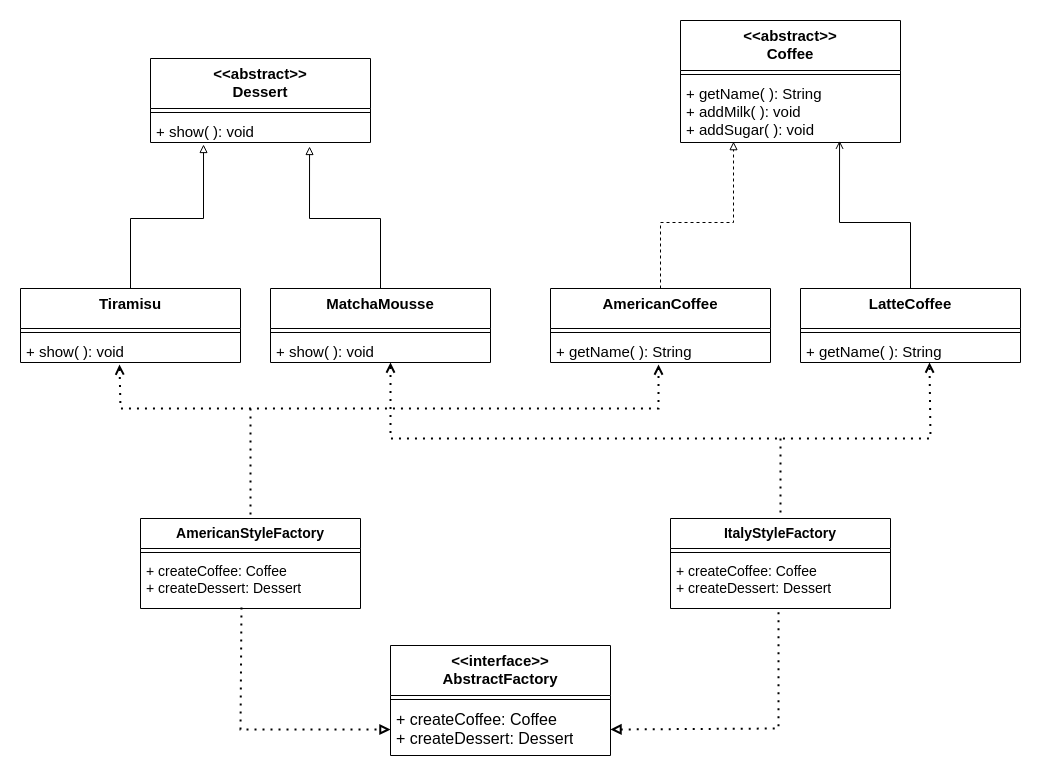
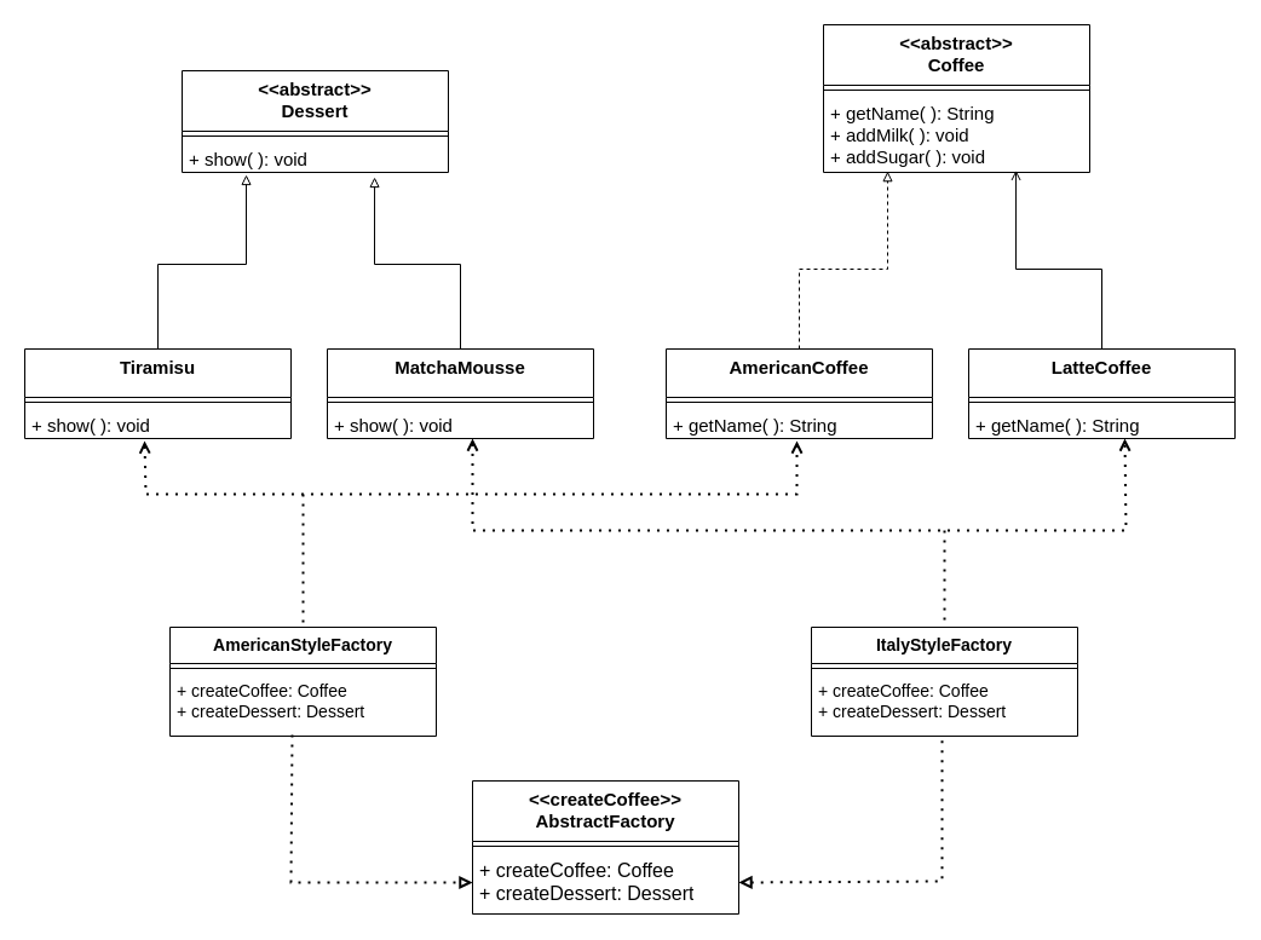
- <mxCell id="27" value="&amp;lt;&amp;lt;interface&amp;gt;&amp;gt;&lt;br&gt;AbstractFactory" style="swimlane;fontStyle=1;align=center;verticalAlign=top;childLayout=stackLayout;horizontal=1;startSize=50;horizontalStack=0;resizeParent=1;resizeParentMax=0;resizeLast=0;collapsible=1;marginBottom=0;whiteSpace=wrap;html=1;fontSize=15;" vertex="1" parent="1"><mxGeometry x="390" y="645" width="220" height="110" as="geometry" /></mxCell>
+ <mxCell id="27" value="&amp;lt;&amp;lt;createCoffee&amp;gt;&amp;gt;&lt;br&gt;AbstractFactory" style="swimlane;fontStyle=1;align=center;verticalAlign=top;childLayout=stackLayout;horizontal=1;startSize=50;horizontalStack=0;resizeParent=1;resizeParentMax=0;resizeLast=0;collapsible=1;marginBottom=0;whiteSpace=wrap;html=1;fontSize=15;" vertex="1" parent="1"><mxGeometry x="390" y="645" width="220" height="110" as="geometry" /></mxCell>
